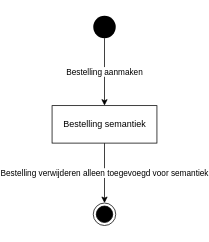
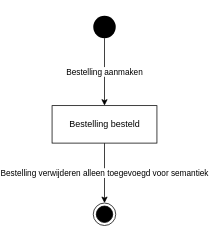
- <mxCell id="3" value="Bestelling semantiek" style="html=1;" vertex="1" parent="1"><mxGeometry x="20" y="140" width="140" height="50" as="geometry" /></mxCell>
+ <mxCell id="3" value="Bestelling besteld" style="html=1;" vertex="1" parent="1"><mxGeometry x="20" y="140" width="140" height="50" as="geometry" /></mxCell>
